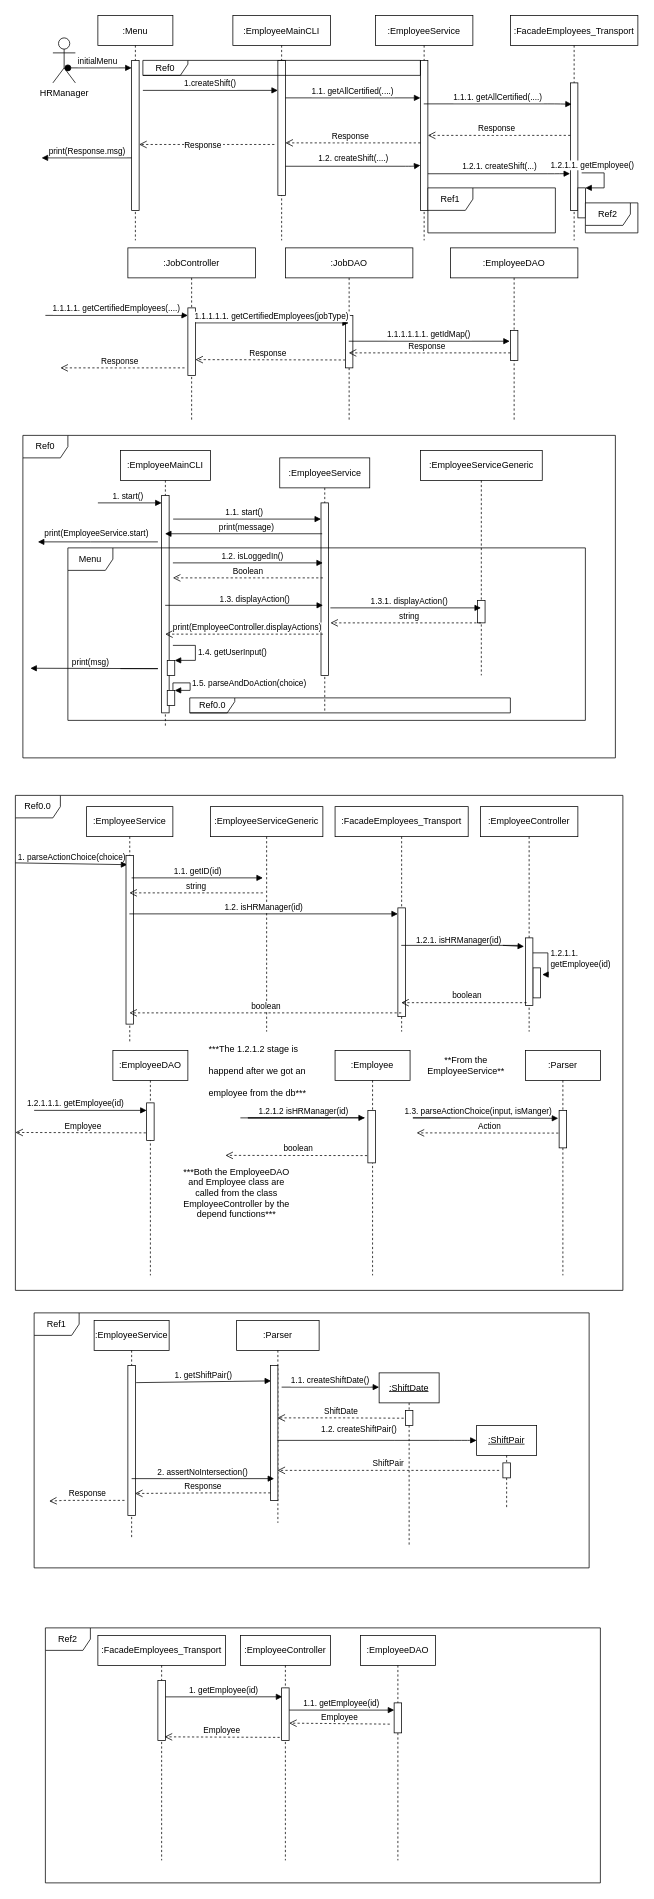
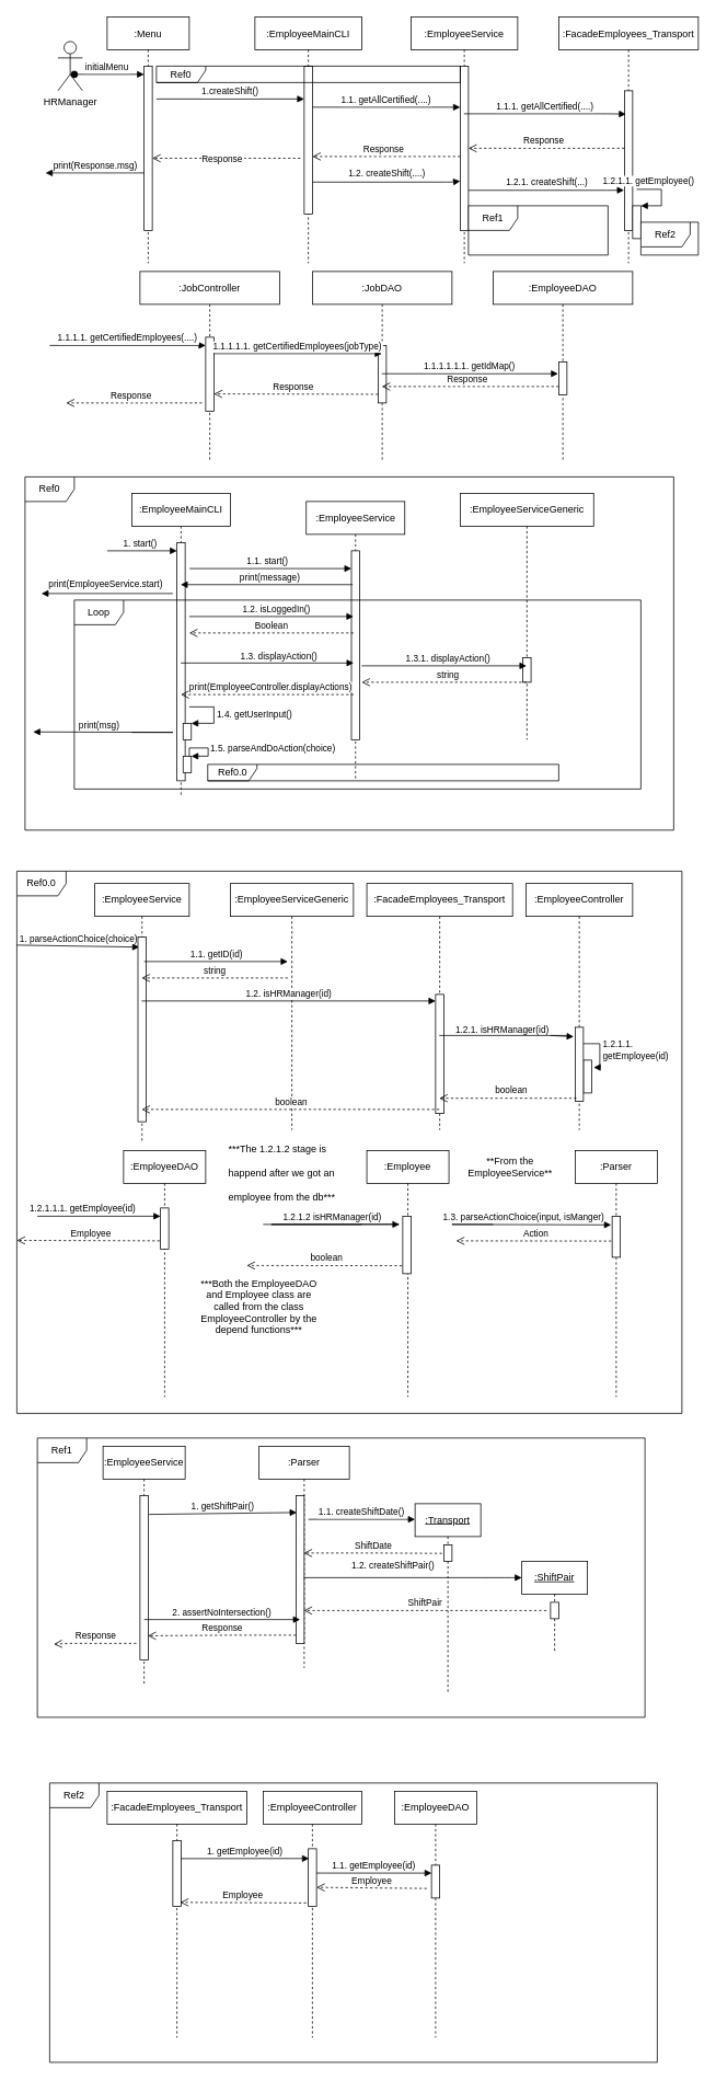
- <mxCell id="71" value="Menu" style="shape=umlFrame;whiteSpace=wrap;html=1;" vertex="1" parent="1"><mxGeometry x="90" y="730" width="690" height="230" as="geometry" /></mxCell>
+ <mxCell id="71" value="Loop" style="shape=umlFrame;whiteSpace=wrap;html=1;" vertex="1" parent="1"><mxGeometry x="90" y="730" width="690" height="230" as="geometry" /></mxCell>
- <mxCell id="43" value="&lt;u&gt;:ShiftDate&lt;/u&gt;" style="shape=umlLifeline;perimeter=lifelinePerimeter;whiteSpace=wrap;html=1;container=1;collapsible=0;recursiveResize=0;outlineConnect=0;" vertex="1" parent="1"><mxGeometry x="505" y="1830" width="80" height="230" as="geometry" /></mxCell>
+ <mxCell id="43" value="&lt;u&gt;:Transport&lt;/u&gt;" style="shape=umlLifeline;perimeter=lifelinePerimeter;whiteSpace=wrap;html=1;container=1;collapsible=0;recursiveResize=0;outlineConnect=0;" vertex="1" parent="1"><mxGeometry x="505" y="1830" width="80" height="230" as="geometry" /></mxCell>
